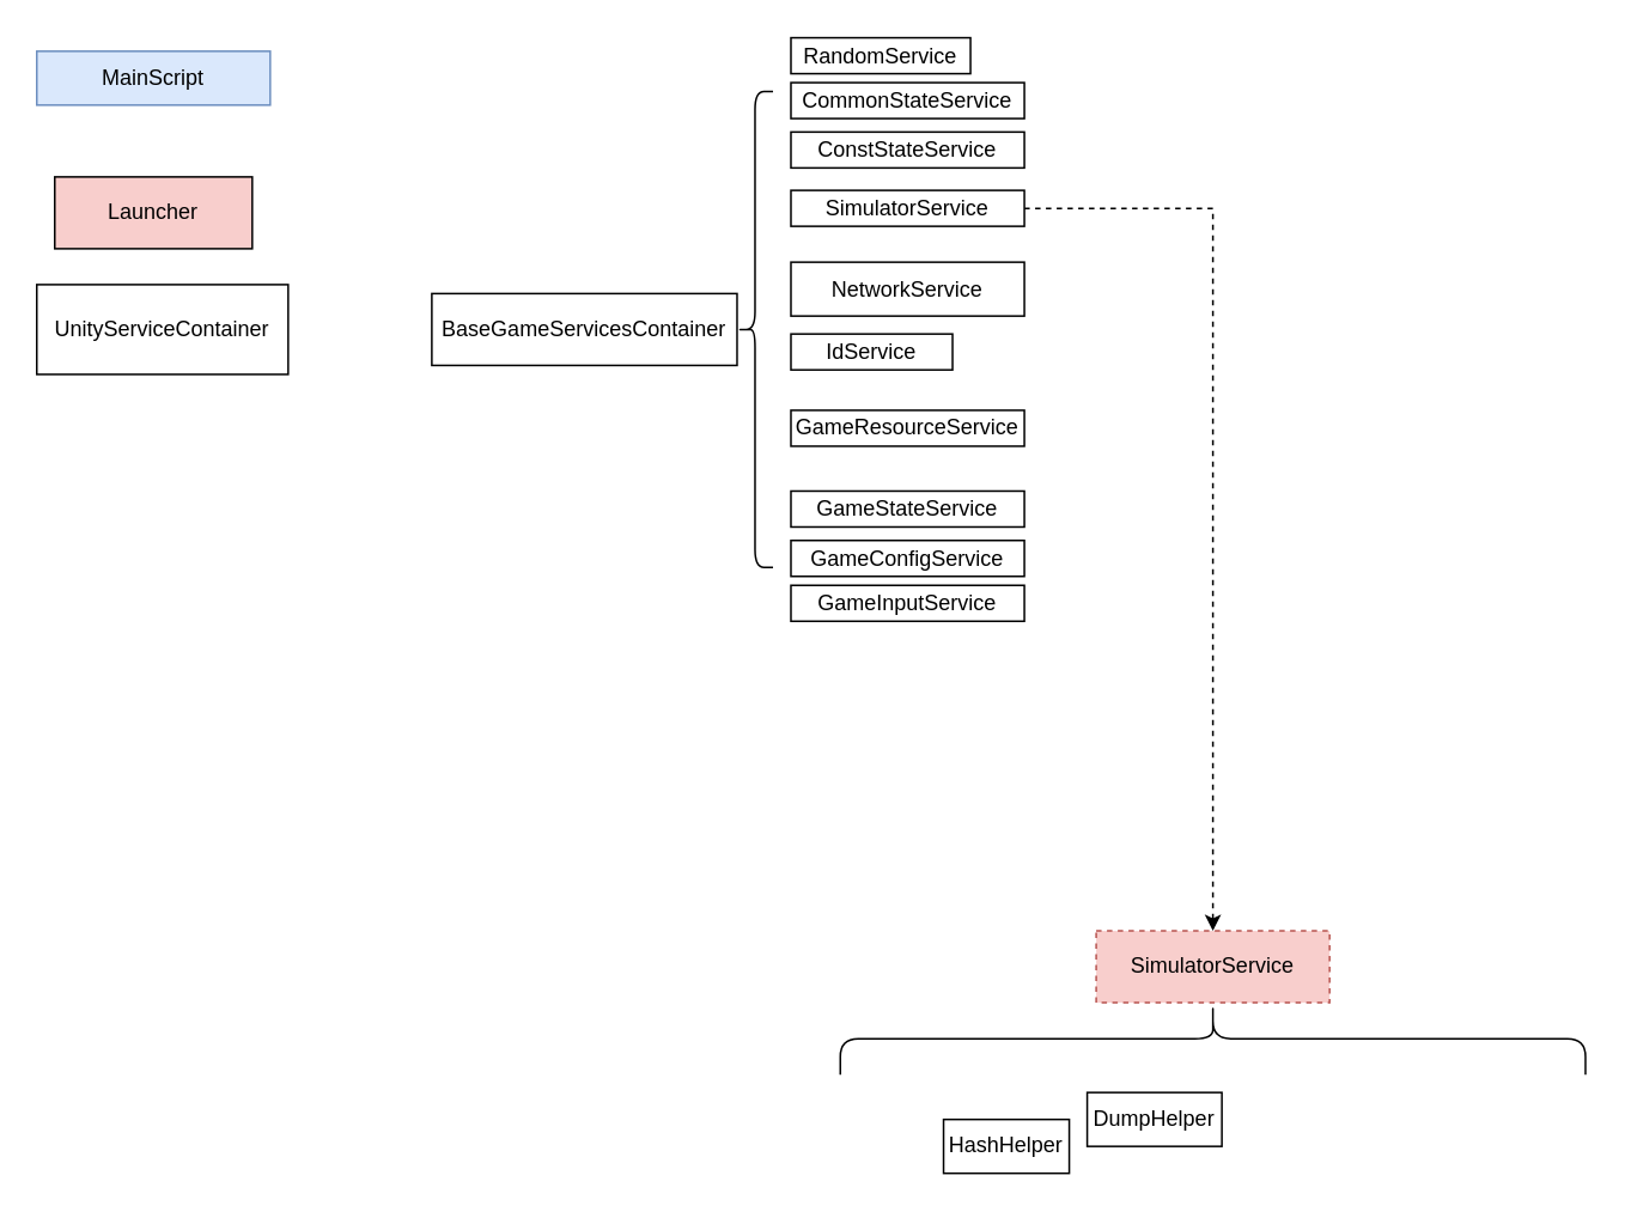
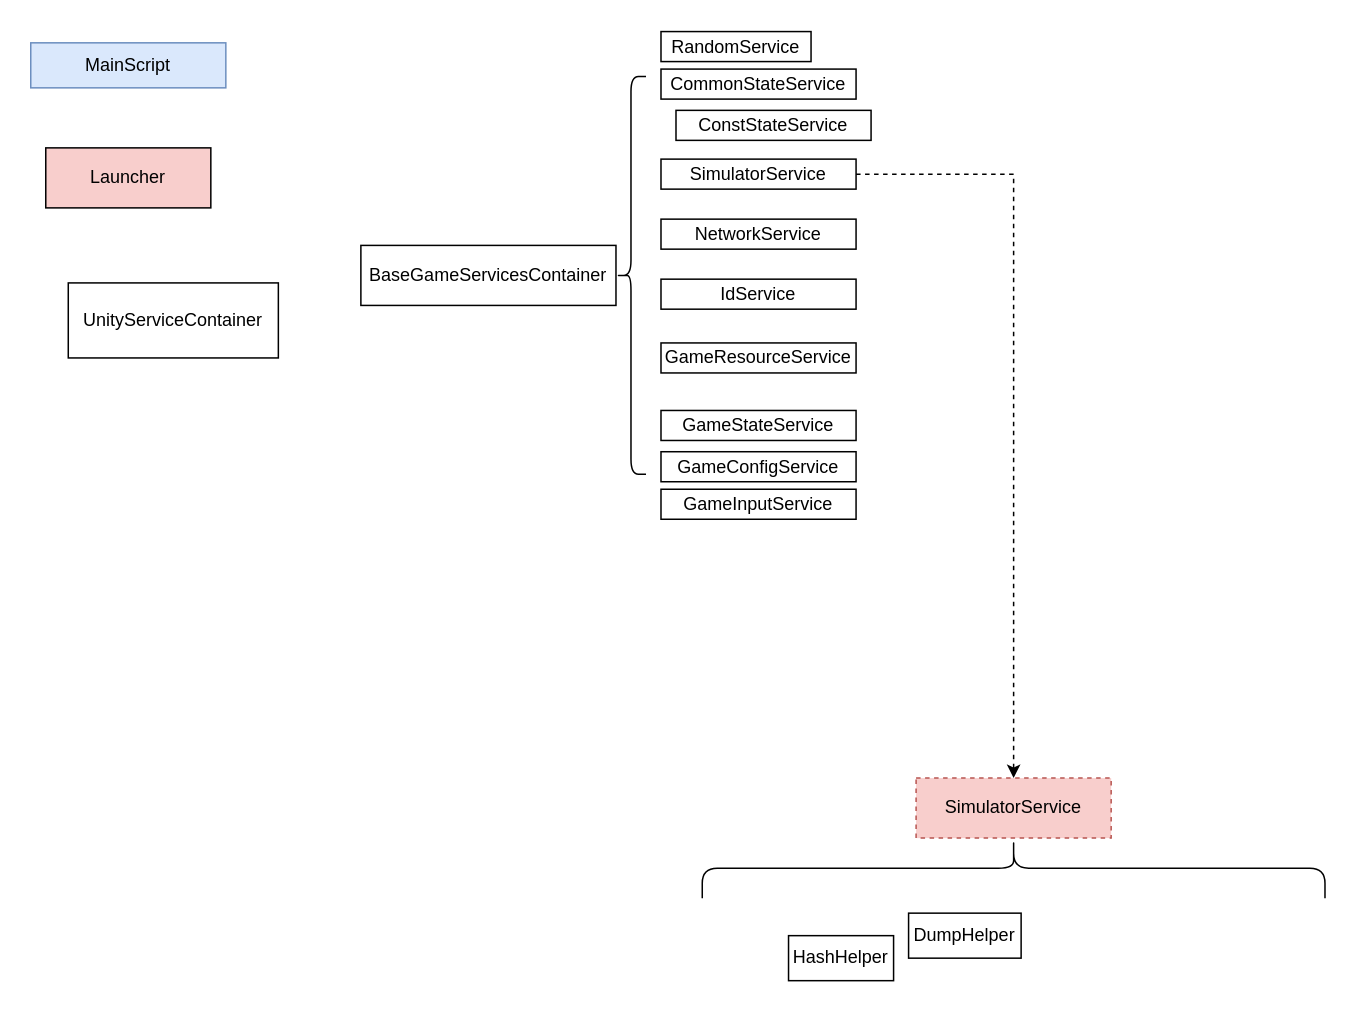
- <mxCell id="9" value="ConstStateService" style="rounded=0;whiteSpace=wrap;html=1;gradientColor=none;" vertex="1" parent="1"><mxGeometry x="440" y="73" width="130" height="20" as="geometry" /></mxCell>
+ <mxCell id="9" value="ConstStateService" style="rounded=0;whiteSpace=wrap;html=1;gradientColor=none;" vertex="1" parent="1"><mxGeometry x="450" y="73" width="130" height="20" as="geometry" /></mxCell>
- <mxCell id="13" value="NetworkService" style="rounded=0;whiteSpace=wrap;html=1;gradientColor=none;" vertex="1" parent="1"><mxGeometry x="440" y="145.5" width="130" height="30" as="geometry" /></mxCell>
+ <mxCell id="13" value="NetworkService" style="rounded=0;whiteSpace=wrap;html=1;gradientColor=none;" vertex="1" parent="1"><mxGeometry x="440" y="145.5" width="130" height="20" as="geometry" /></mxCell>
- <mxCell id="4" value="UnityServiceContainer" style="rounded=0;whiteSpace=wrap;html=1;gradientColor=none;" vertex="1" parent="1"><mxGeometry x="20" y="158" width="140" height="50" as="geometry" /></mxCell>
+ <mxCell id="4" value="UnityServiceContainer" style="rounded=0;whiteSpace=wrap;html=1;gradientColor=none;" vertex="1" parent="1"><mxGeometry x="45" y="188" width="140" height="50" as="geometry" /></mxCell>
- <mxCell id="14" value="IdService" style="rounded=0;whiteSpace=wrap;html=1;gradientColor=none;" vertex="1" parent="1"><mxGeometry x="440" y="185.5" width="90" height="20" as="geometry" /></mxCell>
+ <mxCell id="14" value="IdService" style="rounded=0;whiteSpace=wrap;html=1;gradientColor=none;" vertex="1" parent="1"><mxGeometry x="440" y="185.5" width="130" height="20" as="geometry" /></mxCell>
